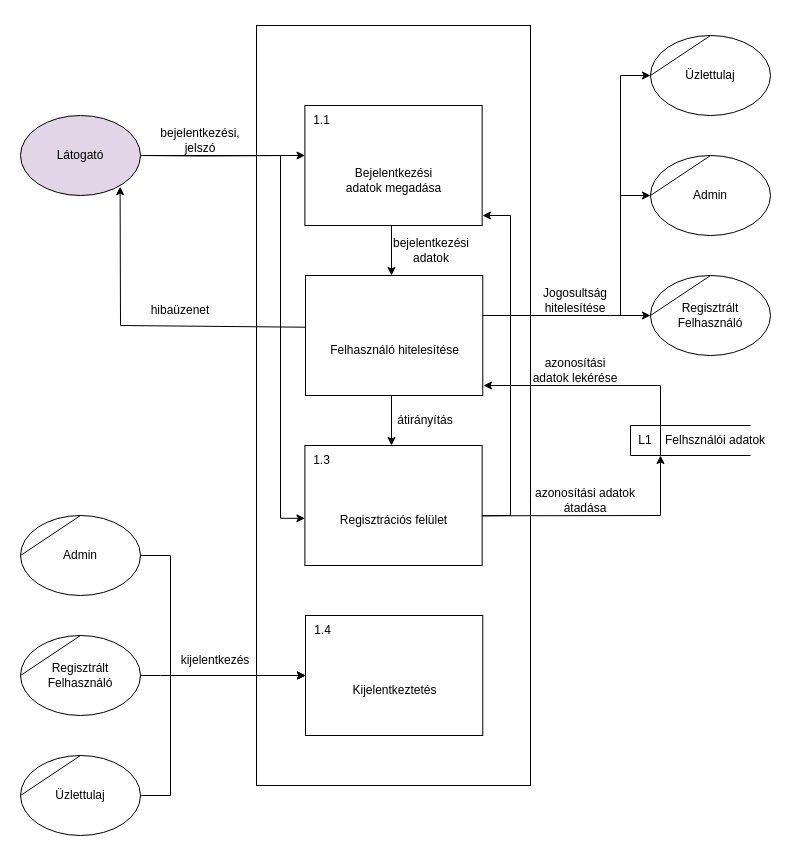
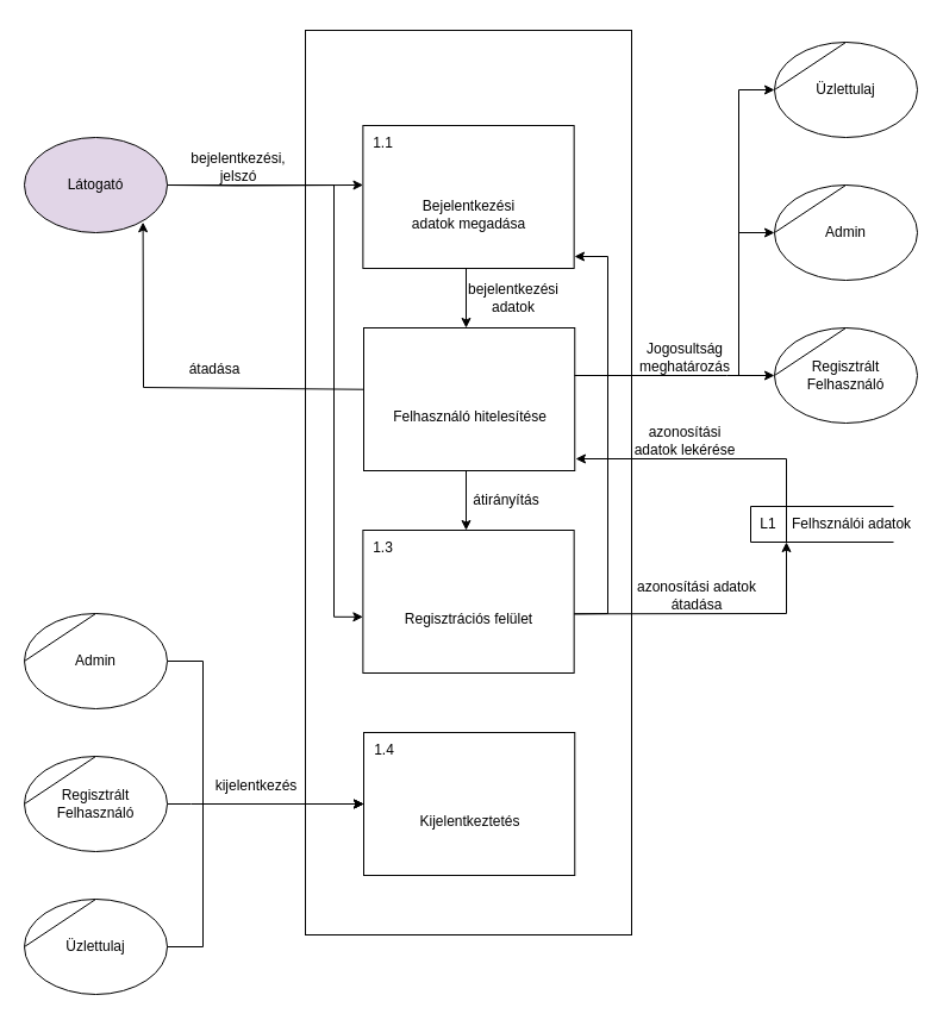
- <mxCell id="35" value="Jogosultság hitelesítése" style="text;html=1;strokeColor=none;fillColor=none;align=center;verticalAlign=middle;whiteSpace=wrap;rounded=0;" parent="1" vertex="1"><mxGeometry x="540" y="285" width="70" height="30" as="geometry" /></mxCell>
+ <mxCell id="35" value="Jogosultság meghatározás" style="text;html=1;strokeColor=none;fillColor=none;align=center;verticalAlign=middle;whiteSpace=wrap;rounded=0;" parent="1" vertex="1"><mxGeometry x="540" y="285" width="70" height="30" as="geometry" /></mxCell>
- <mxCell id="26" value="hibaüzenet" style="text;html=1;strokeColor=none;fillColor=none;align=center;verticalAlign=middle;whiteSpace=wrap;rounded=0;" parent="1" vertex="1"><mxGeometry x="130" y="295" width="100" height="30" as="geometry" /></mxCell>
+ <mxCell id="26" value="átadása" style="text;html=1;strokeColor=none;fillColor=none;align=center;verticalAlign=middle;whiteSpace=wrap;rounded=0;" parent="1" vertex="1"><mxGeometry x="130" y="295" width="100" height="30" as="geometry" /></mxCell>
